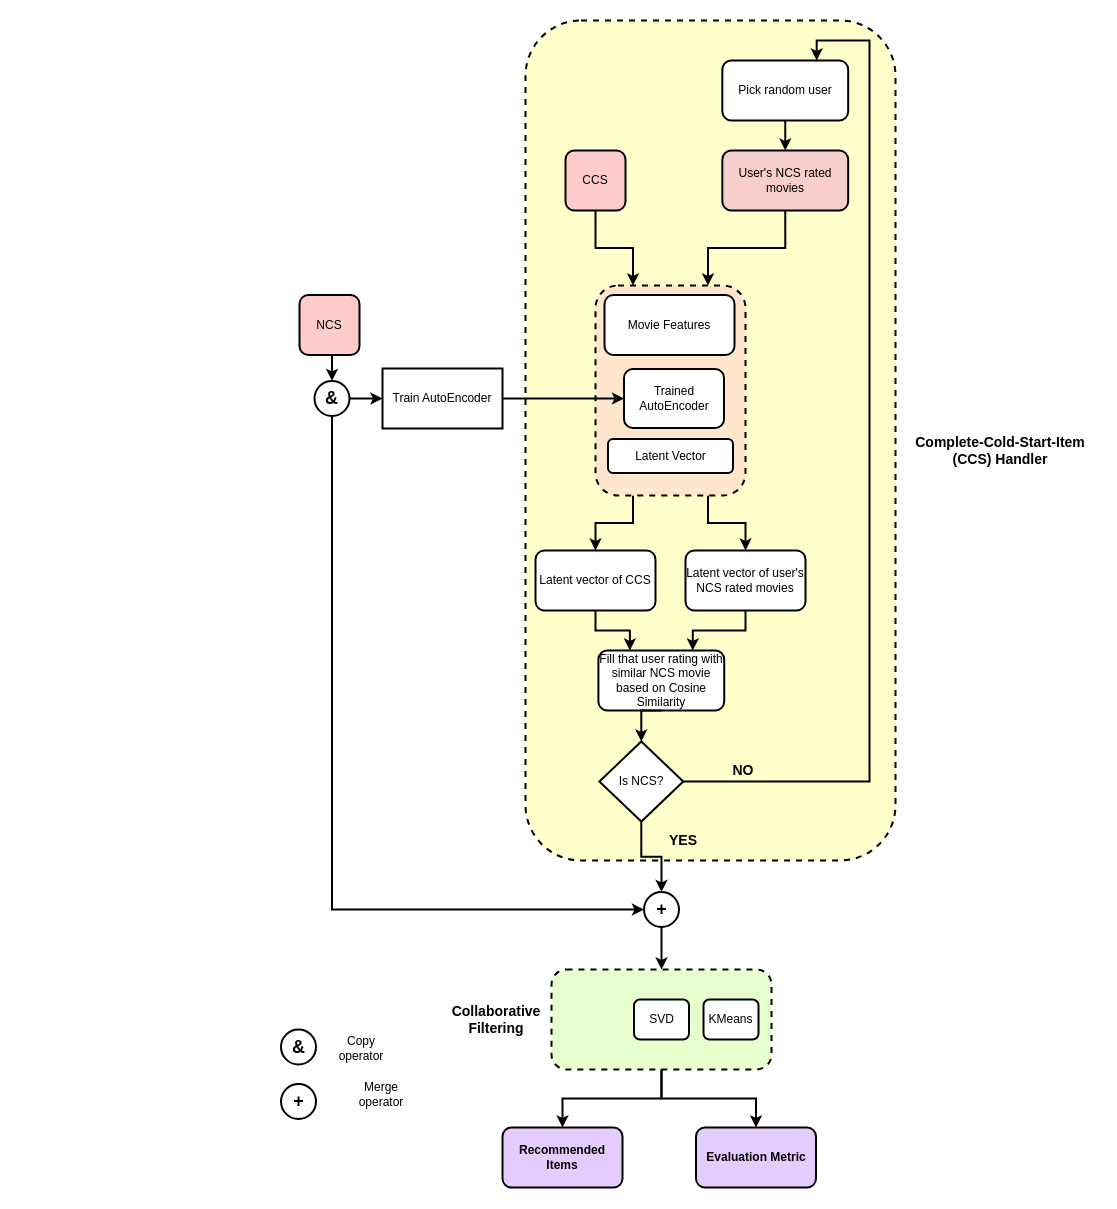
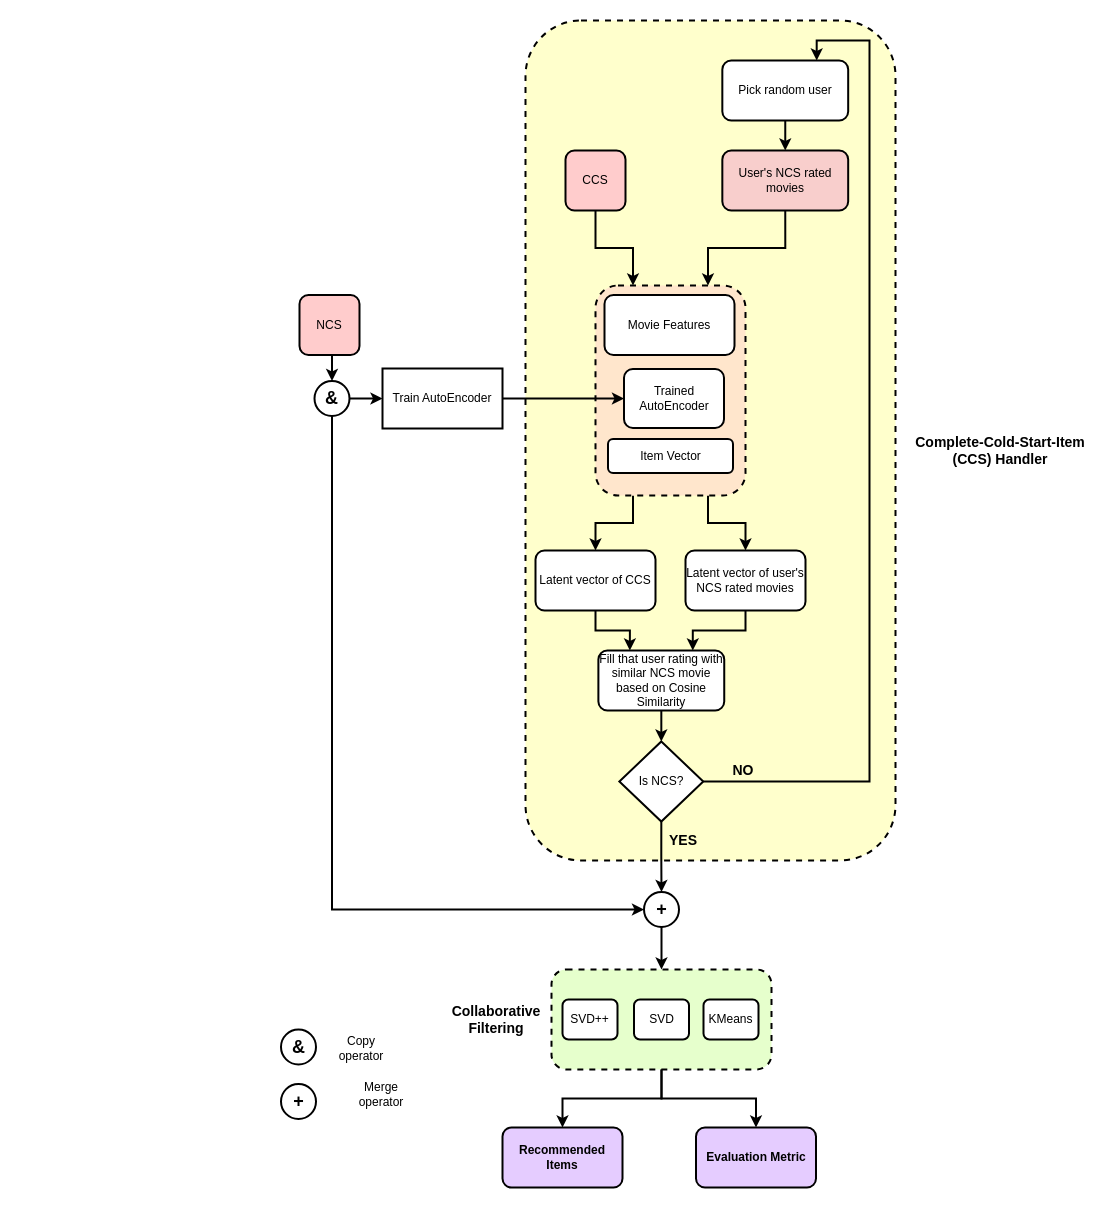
- <mxCell id="14" value="Latent Vector" style="rounded=1;whiteSpace=wrap;html=1;perimeterSpacing=0;strokeWidth=2;" parent="12" vertex="1"><mxGeometry x="32.5" y="168.5" width="125" height="34" as="geometry" /></mxCell>
+ <mxCell id="14" value="Item Vector" style="rounded=1;whiteSpace=wrap;html=1;perimeterSpacing=0;strokeWidth=2;" parent="12" vertex="1"><mxGeometry x="32.5" y="168.5" width="125" height="34" as="geometry" /></mxCell>
- <mxCell id="28" value="Is NCS?" style="rhombus;whiteSpace=wrap;html=1;strokeWidth=2;" parent="1" vertex="1"><mxGeometry x="598.866" y="741" width="83.902" height="80" as="geometry" /></mxCell>
+ <mxCell id="28" value="Is NCS?" style="rhombus;whiteSpace=wrap;html=1;strokeWidth=2;" parent="1" vertex="1"><mxGeometry x="618.866" y="741" width="83.902" height="80" as="geometry" /></mxCell>
+ <mxCell id="32" value="SVD++" style="rounded=1;whiteSpace=wrap;html=1;align=center;perimeterSpacing=0;strokeWidth=2;" parent="30" vertex="1"><mxGeometry x="86" y="30" width="55" height="40" as="geometry" /></mxCell>
